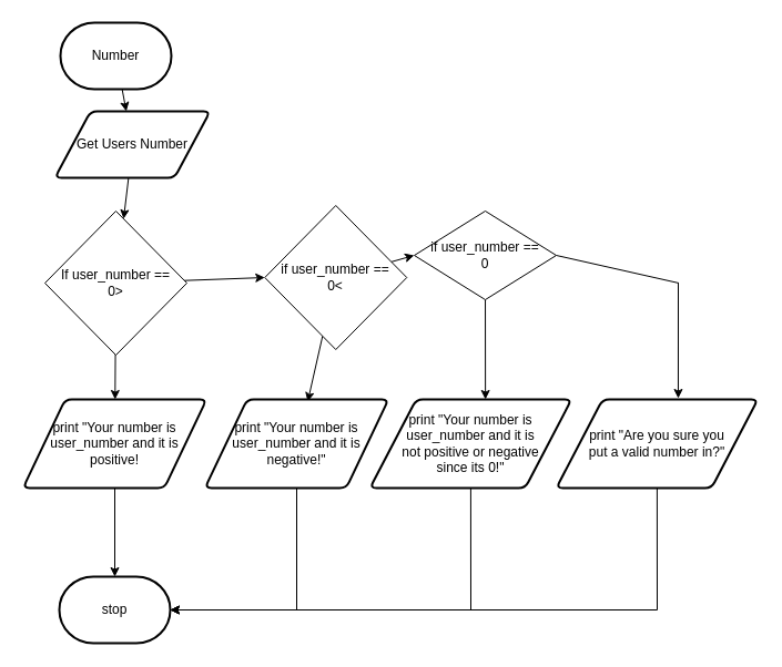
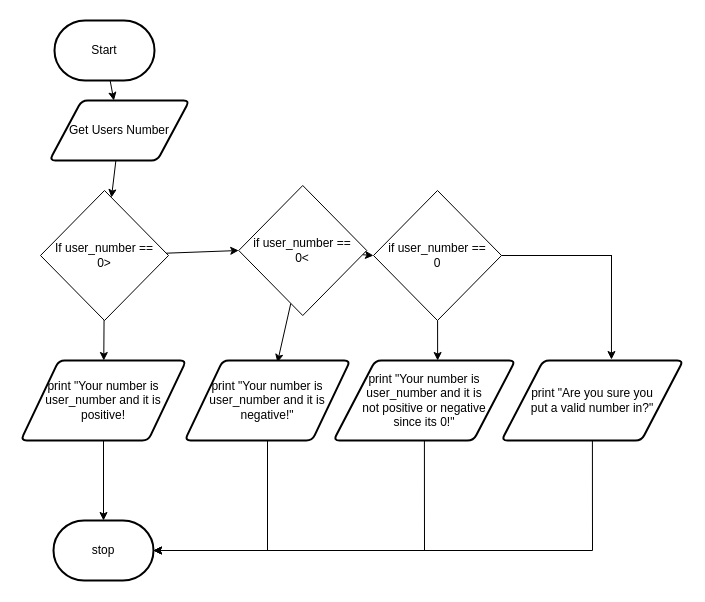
- <mxCell id="3" value="Number" style="strokeWidth=2;html=1;shape=mxgraph.flowchart.terminator;whiteSpace=wrap;" parent="1" vertex="1"><mxGeometry x="54" y="20" width="100" height="60" as="geometry" /></mxCell>
+ <mxCell id="3" value="Start" style="strokeWidth=2;html=1;shape=mxgraph.flowchart.terminator;whiteSpace=wrap;" parent="1" vertex="1"><mxGeometry x="54" y="20" width="100" height="60" as="geometry" /></mxCell>
- <mxCell id="17" value="if user_number == &lt;br&gt;0" style="rhombus;whiteSpace=wrap;html=1;" vertex="1" parent="1"><mxGeometry x="373" y="190" width="128" height="80" as="geometry" /></mxCell>
+ <mxCell id="17" value="if user_number == &lt;br&gt;0" style="rhombus;whiteSpace=wrap;html=1;" vertex="1" parent="1"><mxGeometry x="373" y="190" width="128" height="130" as="geometry" /></mxCell>
